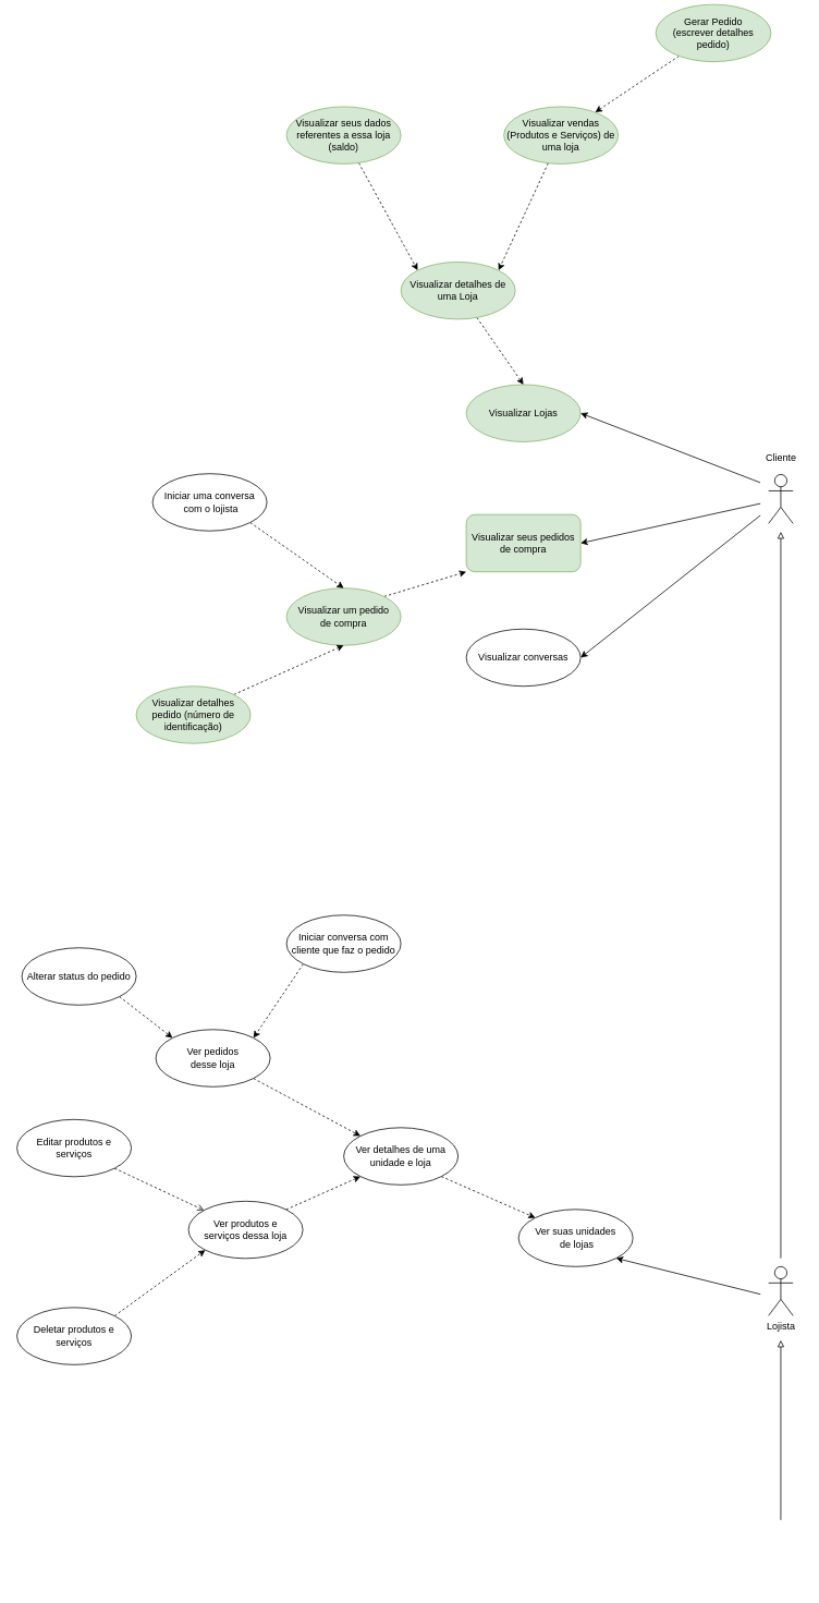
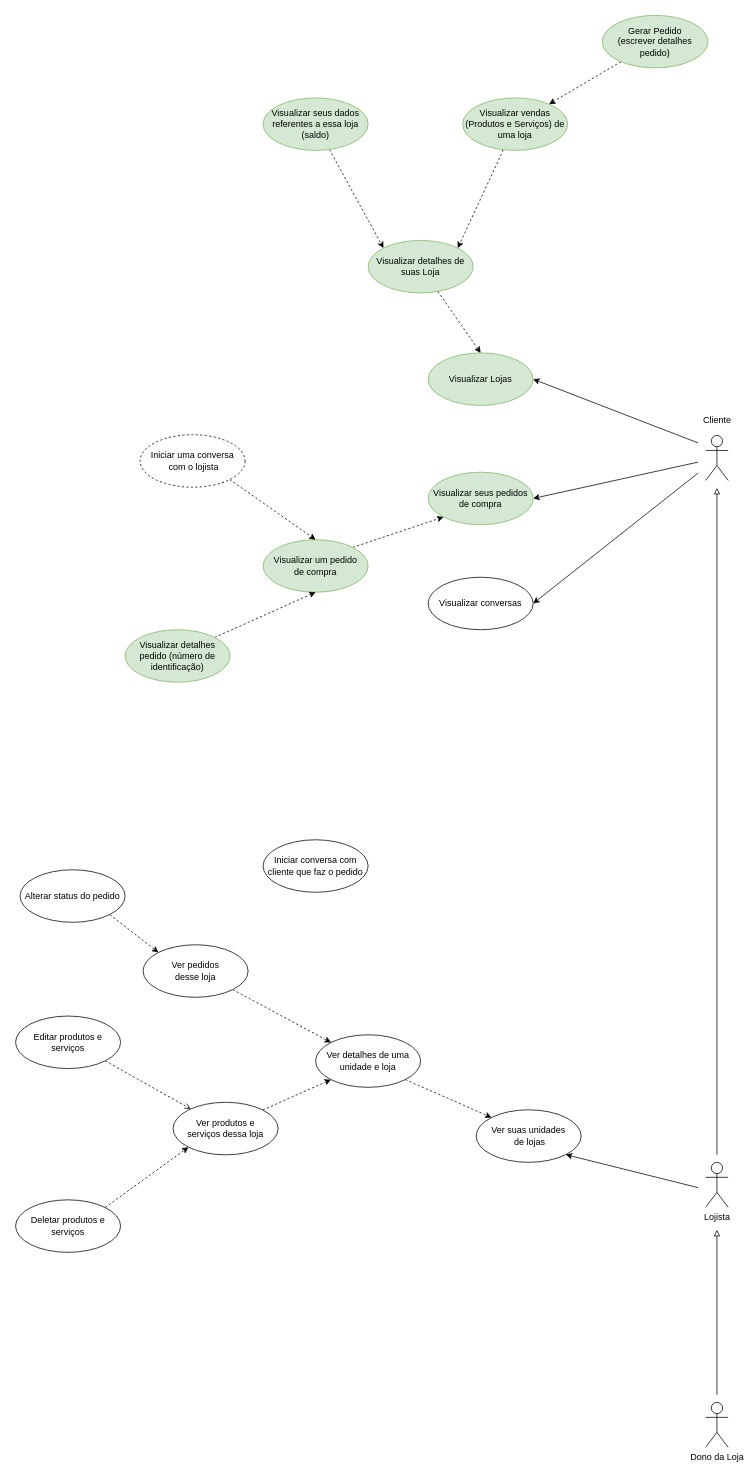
- <mxCell id="15" value="Gerar Pedido&lt;br&gt;(escrever detalhes pedido)" style="ellipse;whiteSpace=wrap;html=1;fillColor=#d5e8d4;strokeColor=#82b366;" parent="1" vertex="1"><mxGeometry x="802" y="5" width="141" height="70" as="geometry" /></mxCell>
+ <mxCell id="15" value="Gerar Pedido&lt;br&gt;(escrever detalhes pedido)" style="ellipse;whiteSpace=wrap;html=1;fillColor=#d5e8d4;strokeColor=#82b366;" parent="1" vertex="1"><mxGeometry x="802" y="20" width="141" height="70" as="geometry" /></mxCell>
- <mxCell id="13" value="Visualizar detalhes de uma Loja" style="ellipse;whiteSpace=wrap;html=1;fillColor=#d5e8d4;strokeColor=#82b366;" parent="1" vertex="1"><mxGeometry x="490" y="320" width="140" height="70" as="geometry" /></mxCell>
+ <mxCell id="13" value="Visualizar detalhes de suas Loja" style="ellipse;whiteSpace=wrap;html=1;fillColor=#d5e8d4;strokeColor=#82b366;" parent="1" vertex="1"><mxGeometry x="490" y="320" width="140" height="70" as="geometry" /></mxCell>
- <mxCell id="34" value="Iniciar uma conversa&lt;br&gt;&amp;nbsp;com o lojista" style="ellipse;whiteSpace=wrap;html=1;" parent="1" vertex="1"><mxGeometry x="186" y="579" width="140" height="70" as="geometry" /></mxCell>
+ <mxCell id="34" value="Iniciar uma conversa&lt;br&gt;&amp;nbsp;com o lojista" style="ellipse;whiteSpace=wrap;html=1;dashed=1;" parent="1" vertex="1"><mxGeometry x="186" y="579" width="140" height="70" as="geometry" /></mxCell>
- <mxCell id="25" value="Visualizar seus pedidos&lt;br&gt;de compra" style="whiteSpace=wrap;html=1;fillColor=#d5e8d4;strokeColor=#82b366;rounded=1;" parent="1" vertex="1"><mxGeometry x="570" y="629" width="140" height="70" as="geometry" /></mxCell>
+ <mxCell id="25" value="Visualizar seus pedidos&lt;br&gt;de compra" style="ellipse;whiteSpace=wrap;html=1;fillColor=#d5e8d4;strokeColor=#82b366;" parent="1" vertex="1"><mxGeometry x="570" y="629" width="140" height="70" as="geometry" /></mxCell>
- <mxCell id="49" style="edgeStyle=none;orthogonalLoop=1;jettySize=auto;html=1;exitX=0;exitY=1;exitDx=0;exitDy=0;entryX=1;entryY=0;entryDx=0;entryDy=0;dashed=1;startArrow=none;startFill=0;endArrow=classic;endFill=1;strokeColor=#000000;" parent="1" source="50" target="46" edge="1"><mxGeometry relative="1" as="geometry" /></mxCell>
- <mxCell id="42" value="Editar produtos e &lt;br&gt;serviços" style="ellipse;whiteSpace=wrap;html=1;" parent="1" vertex="1"><mxGeometry x="20" y="1369" width="140" height="70" as="geometry" /></mxCell>
+ <mxCell id="42" value="Editar produtos e &lt;br&gt;serviços" style="ellipse;whiteSpace=wrap;html=1;" parent="1" vertex="1"><mxGeometry x="20" y="1354" width="140" height="70" as="geometry" /></mxCell>
+ <mxCell id="4" value="Dono da Loja" style="shape=umlActor;verticalLabelPosition=bottom;verticalAlign=top;html=1;" parent="2" vertex="1"><mxGeometry x="10" y="10" width="30" height="60" as="geometry" /></mxCell>
